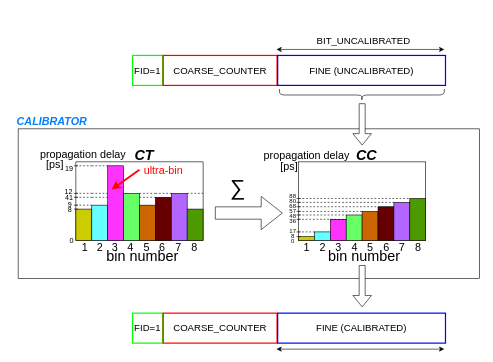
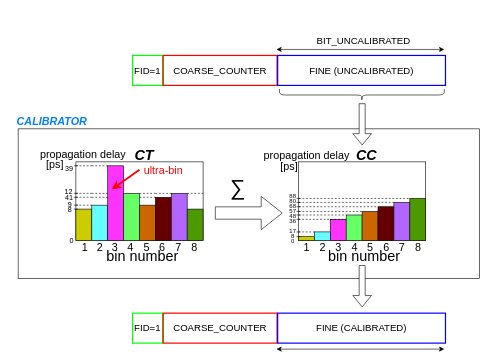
- <mxCell id="64" value="&lt;font style=&quot;font-size: 12px&quot;&gt;19&lt;/font&gt;" style="text;html=1;resizable=0;autosize=1;align=center;verticalAlign=middle;points=[];fillColor=none;strokeColor=none;rounded=0;fontSize=24;fontColor=#000000;" parent="2" vertex="1"><mxGeometry x="40.103" y="15.008" width="30" height="40" as="geometry" /></mxCell>
+ <mxCell id="64" value="&lt;font style=&quot;font-size: 12px&quot;&gt;39&lt;/font&gt;" style="text;html=1;resizable=0;autosize=1;align=center;verticalAlign=middle;points=[];fillColor=none;strokeColor=none;rounded=0;fontSize=24;fontColor=#000000;" parent="2" vertex="1"><mxGeometry x="40.103" y="15.008" width="30" height="40" as="geometry" /></mxCell>
